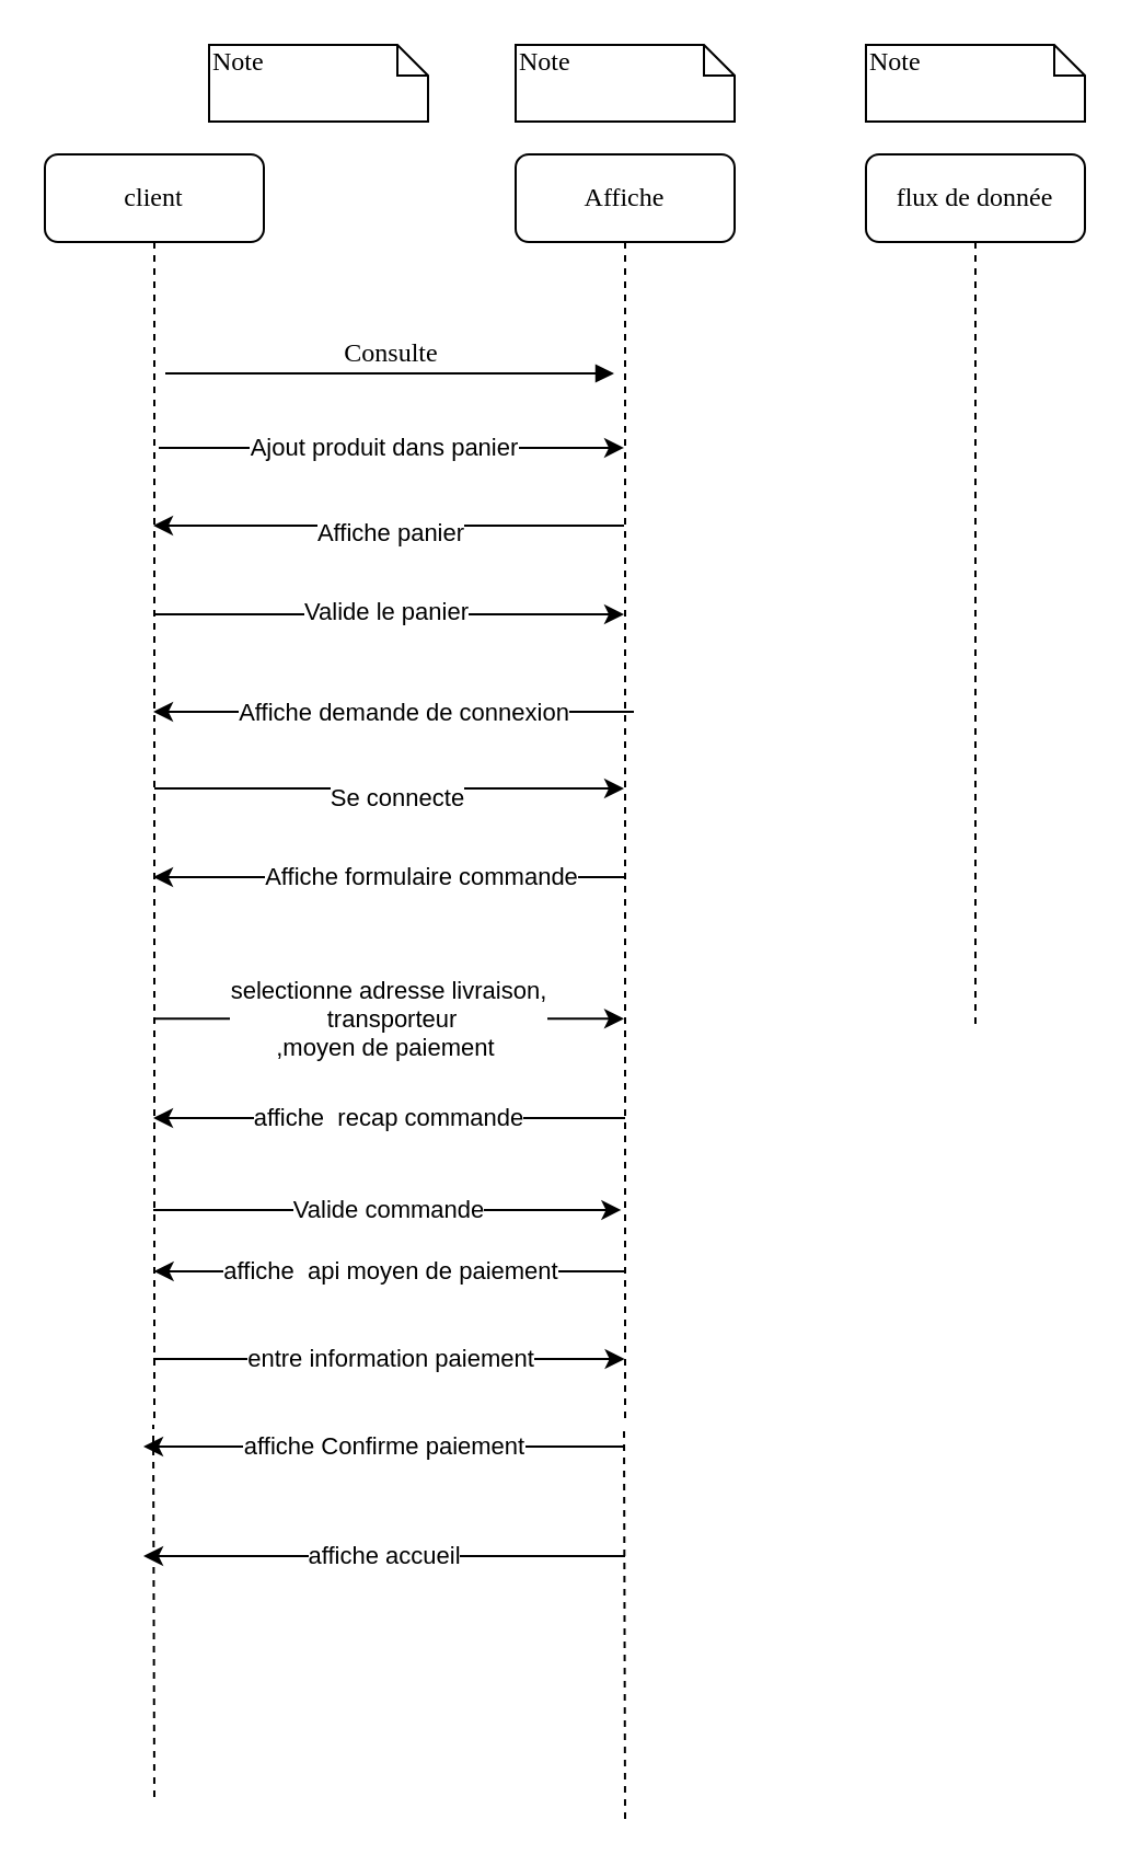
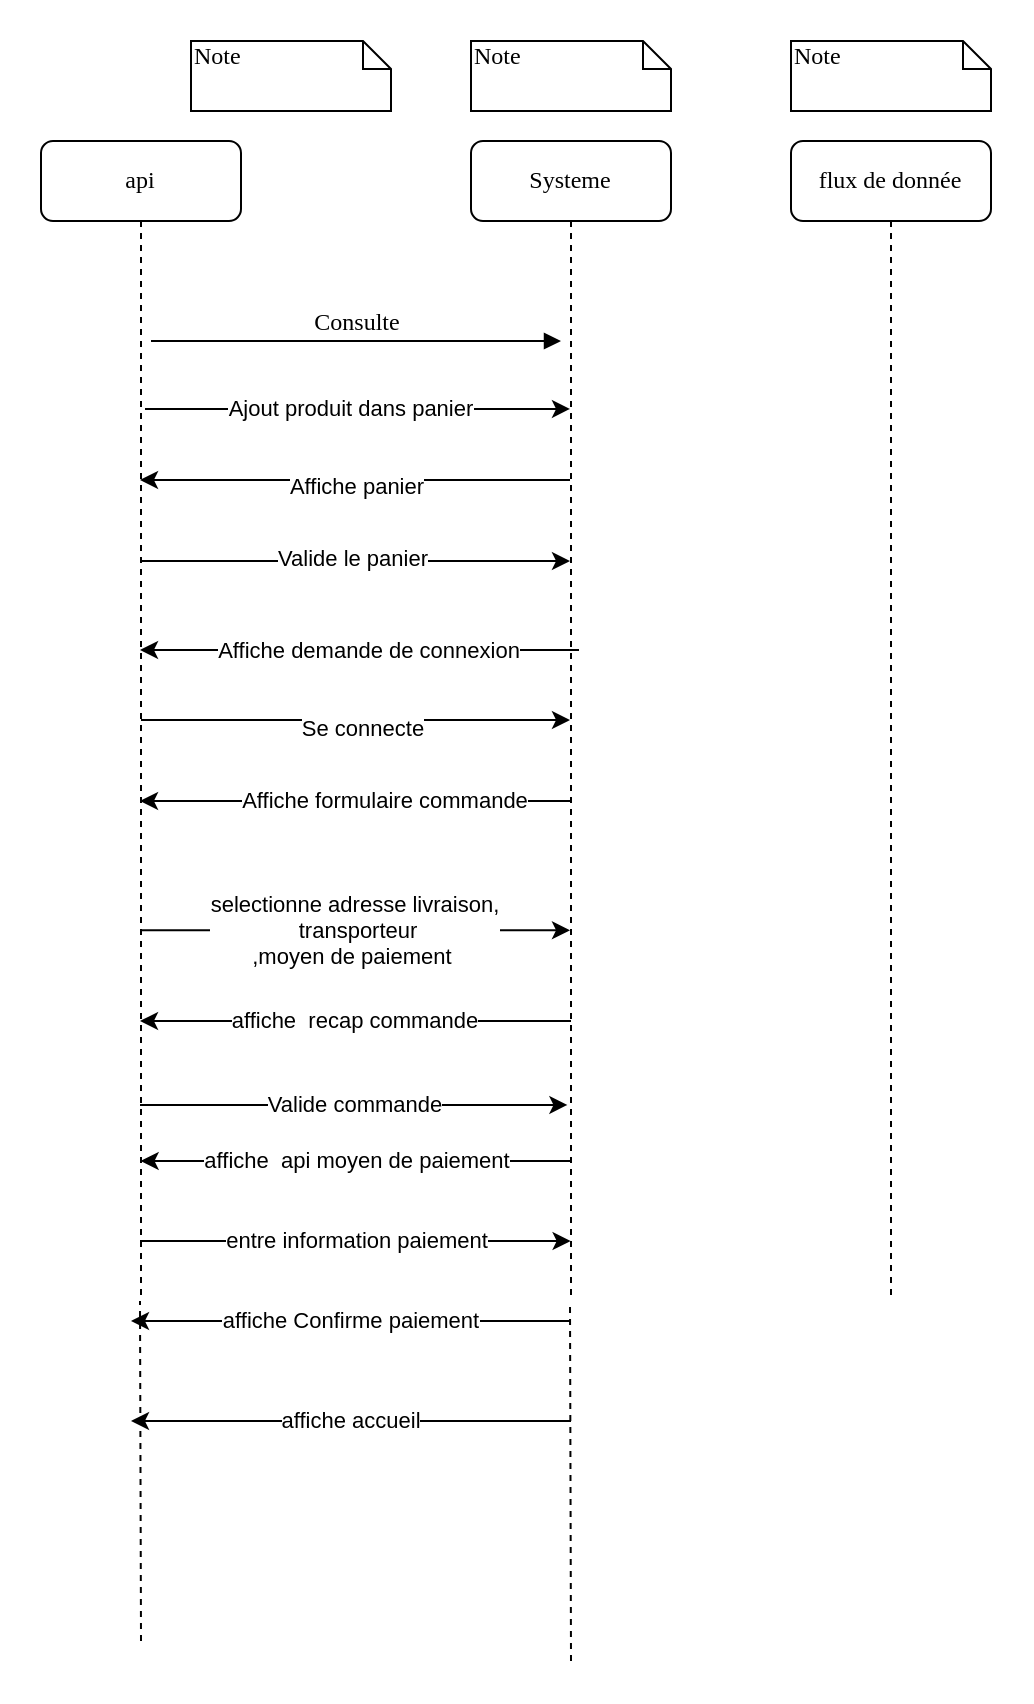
- <mxCell id="6" value="client" style="shape=umlLifeline;perimeter=lifelinePerimeter;whiteSpace=wrap;html=1;container=1;collapsible=0;recursiveResize=0;outlineConnect=0;rounded=1;shadow=0;comic=0;labelBackgroundColor=none;strokeWidth=1;fontFamily=Verdana;fontSize=12;align=center;" parent="1" vertex="1"><mxGeometry x="20" y="70" width="100" height="580" as="geometry" /></mxCell>
+ <mxCell id="6" value="api" style="shape=umlLifeline;perimeter=lifelinePerimeter;whiteSpace=wrap;html=1;container=1;collapsible=0;recursiveResize=0;outlineConnect=0;rounded=1;shadow=0;comic=0;labelBackgroundColor=none;strokeWidth=1;fontFamily=Verdana;fontSize=12;align=center;" parent="1" vertex="1"><mxGeometry x="20" y="70" width="100" height="580" as="geometry" /></mxCell>
- <mxCell id="2" value="Affiche" style="shape=umlLifeline;perimeter=lifelinePerimeter;whiteSpace=wrap;html=1;container=1;collapsible=0;recursiveResize=0;outlineConnect=0;rounded=1;shadow=0;comic=0;labelBackgroundColor=none;strokeWidth=1;fontFamily=Verdana;fontSize=12;align=center;" parent="1" vertex="1"><mxGeometry x="235" y="70" width="100" height="580" as="geometry" /></mxCell>
+ <mxCell id="2" value="Systeme" style="shape=umlLifeline;perimeter=lifelinePerimeter;whiteSpace=wrap;html=1;container=1;collapsible=0;recursiveResize=0;outlineConnect=0;rounded=1;shadow=0;comic=0;labelBackgroundColor=none;strokeWidth=1;fontFamily=Verdana;fontSize=12;align=center;" parent="1" vertex="1"><mxGeometry x="235" y="70" width="100" height="580" as="geometry" /></mxCell>
- <mxCell id="5" value="flux de donnée" style="shape=umlLifeline;perimeter=lifelinePerimeter;whiteSpace=wrap;html=1;container=1;collapsible=0;recursiveResize=0;outlineConnect=0;rounded=1;shadow=0;comic=0;labelBackgroundColor=none;strokeWidth=1;fontFamily=Verdana;fontSize=12;align=center;" parent="1" vertex="1"><mxGeometry x="395" y="70" width="100" height="400" as="geometry" /></mxCell>
+ <mxCell id="5" value="flux de donnée" style="shape=umlLifeline;perimeter=lifelinePerimeter;whiteSpace=wrap;html=1;container=1;collapsible=0;recursiveResize=0;outlineConnect=0;rounded=1;shadow=0;comic=0;labelBackgroundColor=none;strokeWidth=1;fontFamily=Verdana;fontSize=12;align=center;" parent="1" vertex="1"><mxGeometry x="395" y="70" width="100" height="580" as="geometry" /></mxCell>
